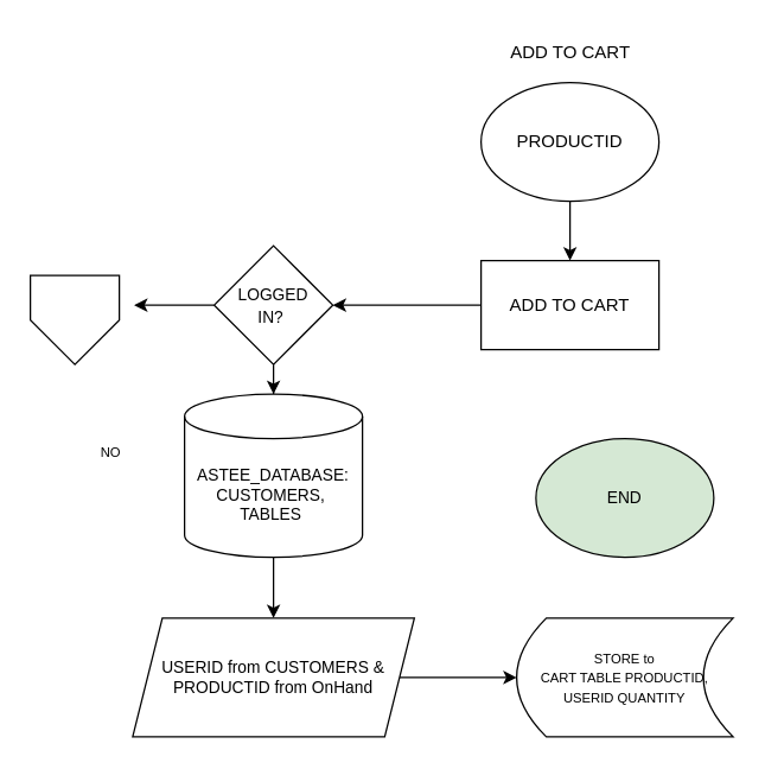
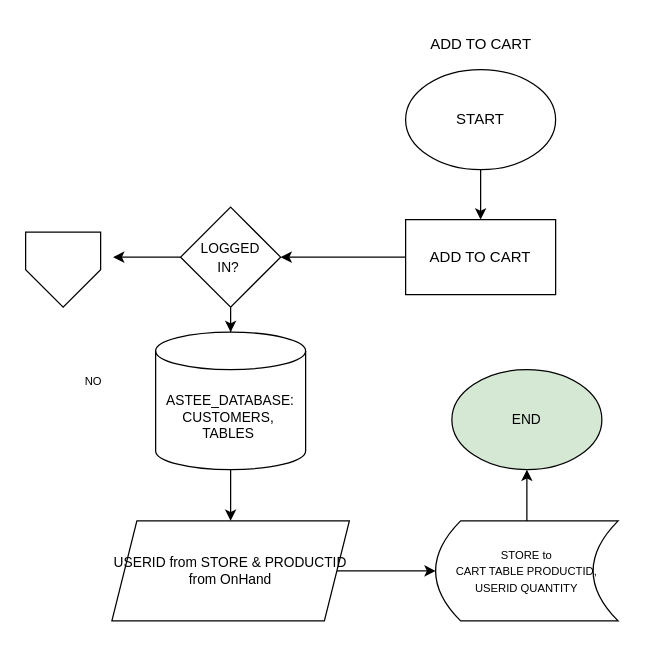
- <mxCell id="3" value="PRODUCTID" style="ellipse;whiteSpace=wrap;html=1;" vertex="1" parent="1"><mxGeometry x="324" y="55" width="120" height="80" as="geometry" /></mxCell>
+ <mxCell id="3" value="START" style="ellipse;whiteSpace=wrap;html=1;" vertex="1" parent="1"><mxGeometry x="324" y="55" width="120" height="80" as="geometry" /></mxCell>
+ <mxCell id="14" value="" style="edgeStyle=orthogonalEdgeStyle;rounded=0;orthogonalLoop=1;jettySize=auto;html=1;fontSize=11;" edge="1" parent="1" source="15" target="16"><mxGeometry relative="1" as="geometry" /></mxCell>
- <mxCell id="13" value="USERID from CUSTOMERS &amp;amp; PRODUCTID from OnHand" style="shape=parallelogram;perimeter=parallelogramPerimeter;whiteSpace=wrap;html=1;fixedSize=1;fontSize=11;" vertex="1" parent="1"><mxGeometry x="89" y="416" width="190" height="80" as="geometry" /></mxCell>
+ <mxCell id="13" value="USERID from STORE &amp;amp; PRODUCTID from OnHand" style="shape=parallelogram;perimeter=parallelogramPerimeter;whiteSpace=wrap;html=1;fixedSize=1;fontSize=11;" vertex="1" parent="1"><mxGeometry x="89" y="416" width="190" height="80" as="geometry" /></mxCell>
